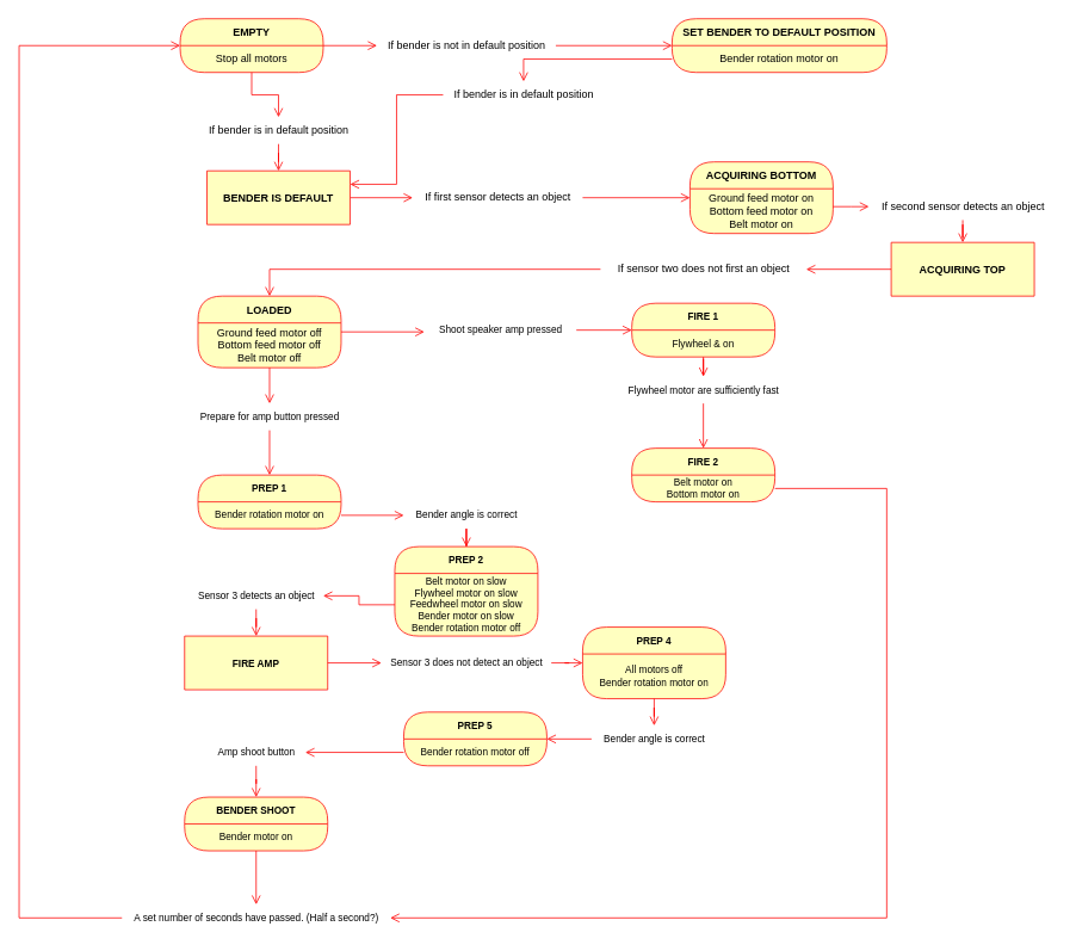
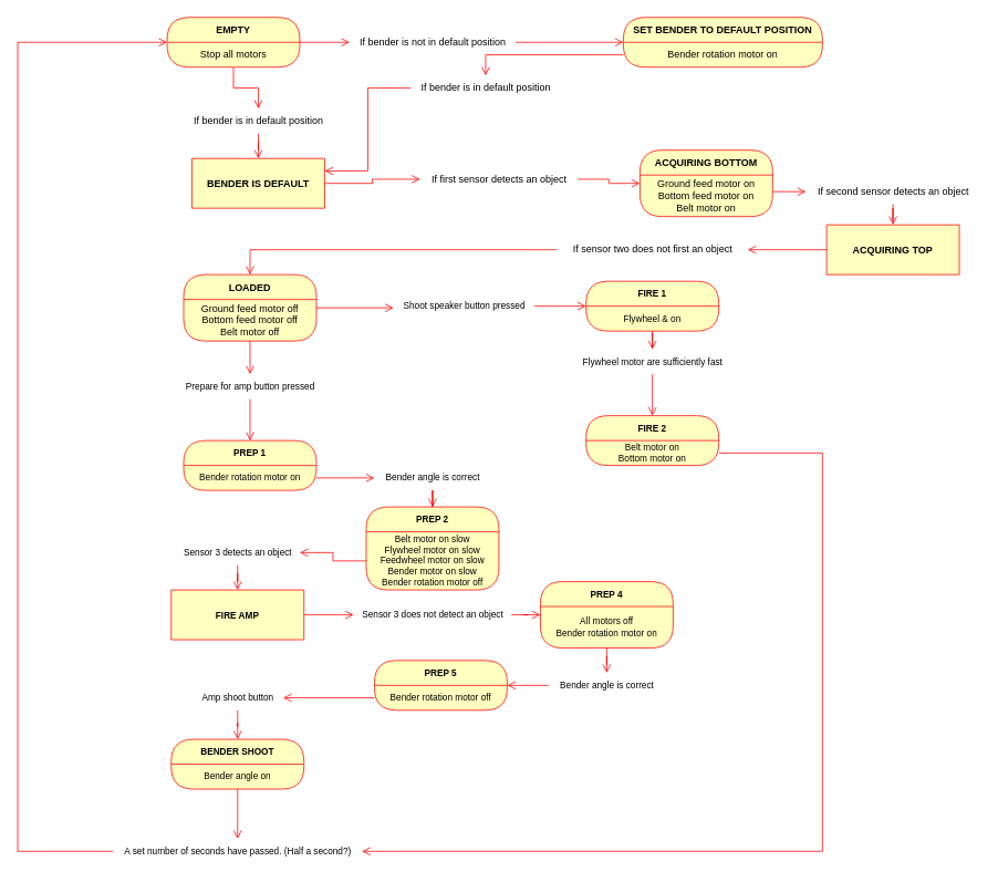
- <mxCell id="16" value="If first sensor detects an object" style="text;html=1;align=center;verticalAlign=middle;resizable=0;points=[];autosize=1;strokeColor=none;fillColor=none;" parent="1" vertex="1"><mxGeometry x="460.91" y="205" width="190" height="30" as="geometry" /></mxCell>
+ <mxCell id="16" value="If first sensor detects an object" style="text;html=1;align=center;verticalAlign=middle;resizable=0;points=[];autosize=1;strokeColor=none;fillColor=none;" parent="1" vertex="1"><mxGeometry x="505.91" y="200" width="190" height="30" as="geometry" /></mxCell>
- <mxCell id="31" value="Shoot speaker amp pressed" style="text;html=1;align=center;verticalAlign=middle;resizable=0;points=[];autosize=1;strokeColor=none;fillColor=none;fontFamily=Helvetica;fontSize=11;fontColor=default;" parent="1" vertex="1"><mxGeometry x="473.91" y="353" width="170" height="30" as="geometry" /></mxCell>
+ <mxCell id="31" value="Shoot speaker button pressed" style="text;html=1;align=center;verticalAlign=middle;resizable=0;points=[];autosize=1;strokeColor=none;fillColor=none;fontFamily=Helvetica;fontSize=11;fontColor=default;" parent="1" vertex="1"><mxGeometry x="473.91" y="353" width="170" height="30" as="geometry" /></mxCell>
- <mxCell id="63" value="Bender motor on" style="text;html=1;strokeColor=none;fillColor=none;align=center;verticalAlign=middle;spacingLeft=4;spacingRight=4;whiteSpace=wrap;overflow=hidden;rotatable=0;fontColor=#000000;fontFamily=Helvetica;fontSize=11;" parent="62" vertex="1"><mxGeometry y="30" width="160" height="30" as="geometry" /></mxCell>
+ <mxCell id="63" value="Bender angle on" style="text;html=1;strokeColor=none;fillColor=none;align=center;verticalAlign=middle;spacingLeft=4;spacingRight=4;whiteSpace=wrap;overflow=hidden;rotatable=0;fontColor=#000000;fontFamily=Helvetica;fontSize=11;" parent="62" vertex="1"><mxGeometry y="30" width="160" height="30" as="geometry" /></mxCell>
